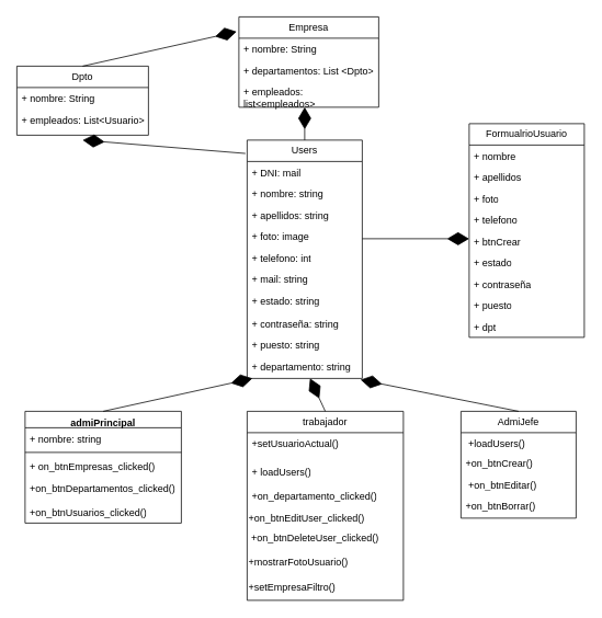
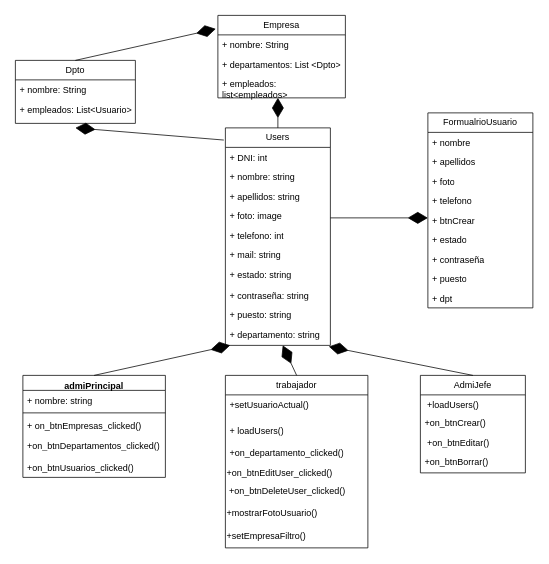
- <mxCell id="3" value="+ DNI: mail" style="text;strokeColor=none;fillColor=none;align=left;verticalAlign=top;spacingLeft=4;spacingRight=4;overflow=hidden;rotatable=0;points=[[0,0.5],[1,0.5]];portConstraint=eastwest;whiteSpace=wrap;html=1;" parent="2" vertex="1"><mxGeometry y="26" width="140" height="26" as="geometry" /></mxCell>
+ <mxCell id="3" value="+ DNI: int" style="text;strokeColor=none;fillColor=none;align=left;verticalAlign=top;spacingLeft=4;spacingRight=4;overflow=hidden;rotatable=0;points=[[0,0.5],[1,0.5]];portConstraint=eastwest;whiteSpace=wrap;html=1;" parent="2" vertex="1"><mxGeometry y="26" width="140" height="26" as="geometry" /></mxCell>
